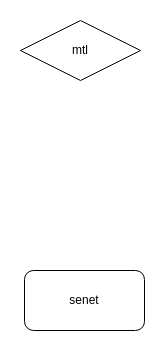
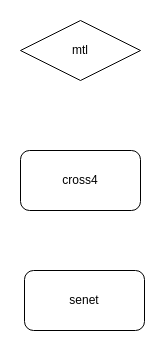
+ <mxCell id="3" value="cross4" style="rounded=1;whiteSpace=wrap;html=1;" vertex="1" parent="1"><mxGeometry x="20" y="150" width="120" height="60" as="geometry" /></mxCell>
